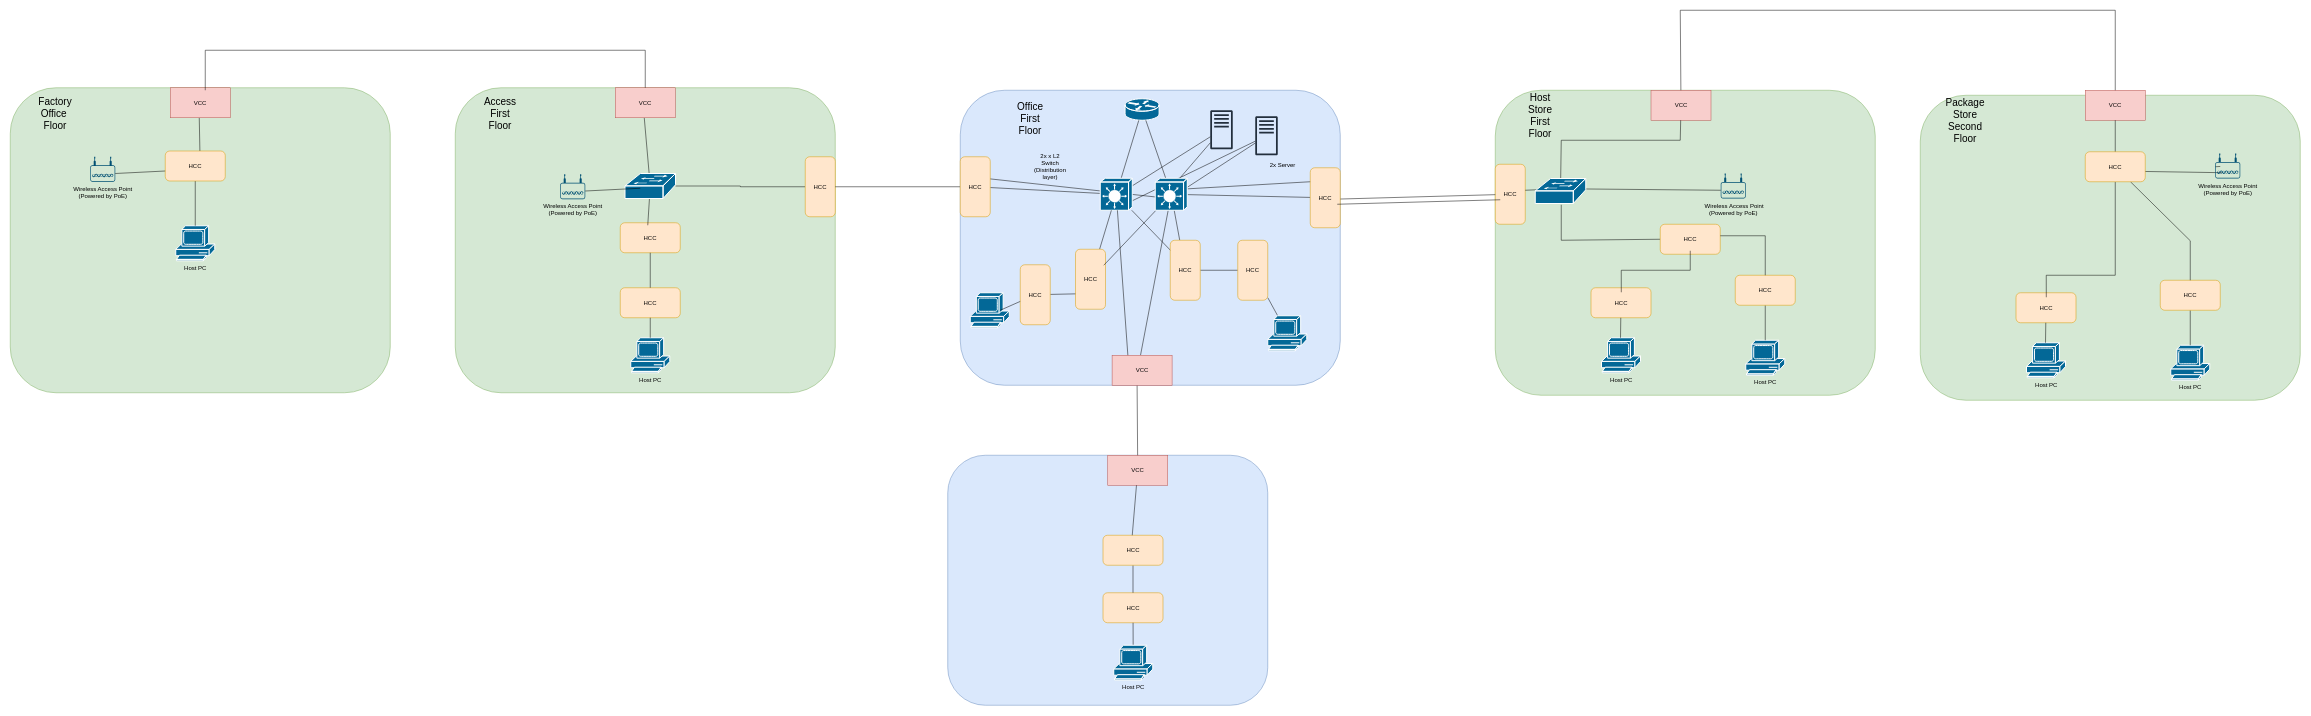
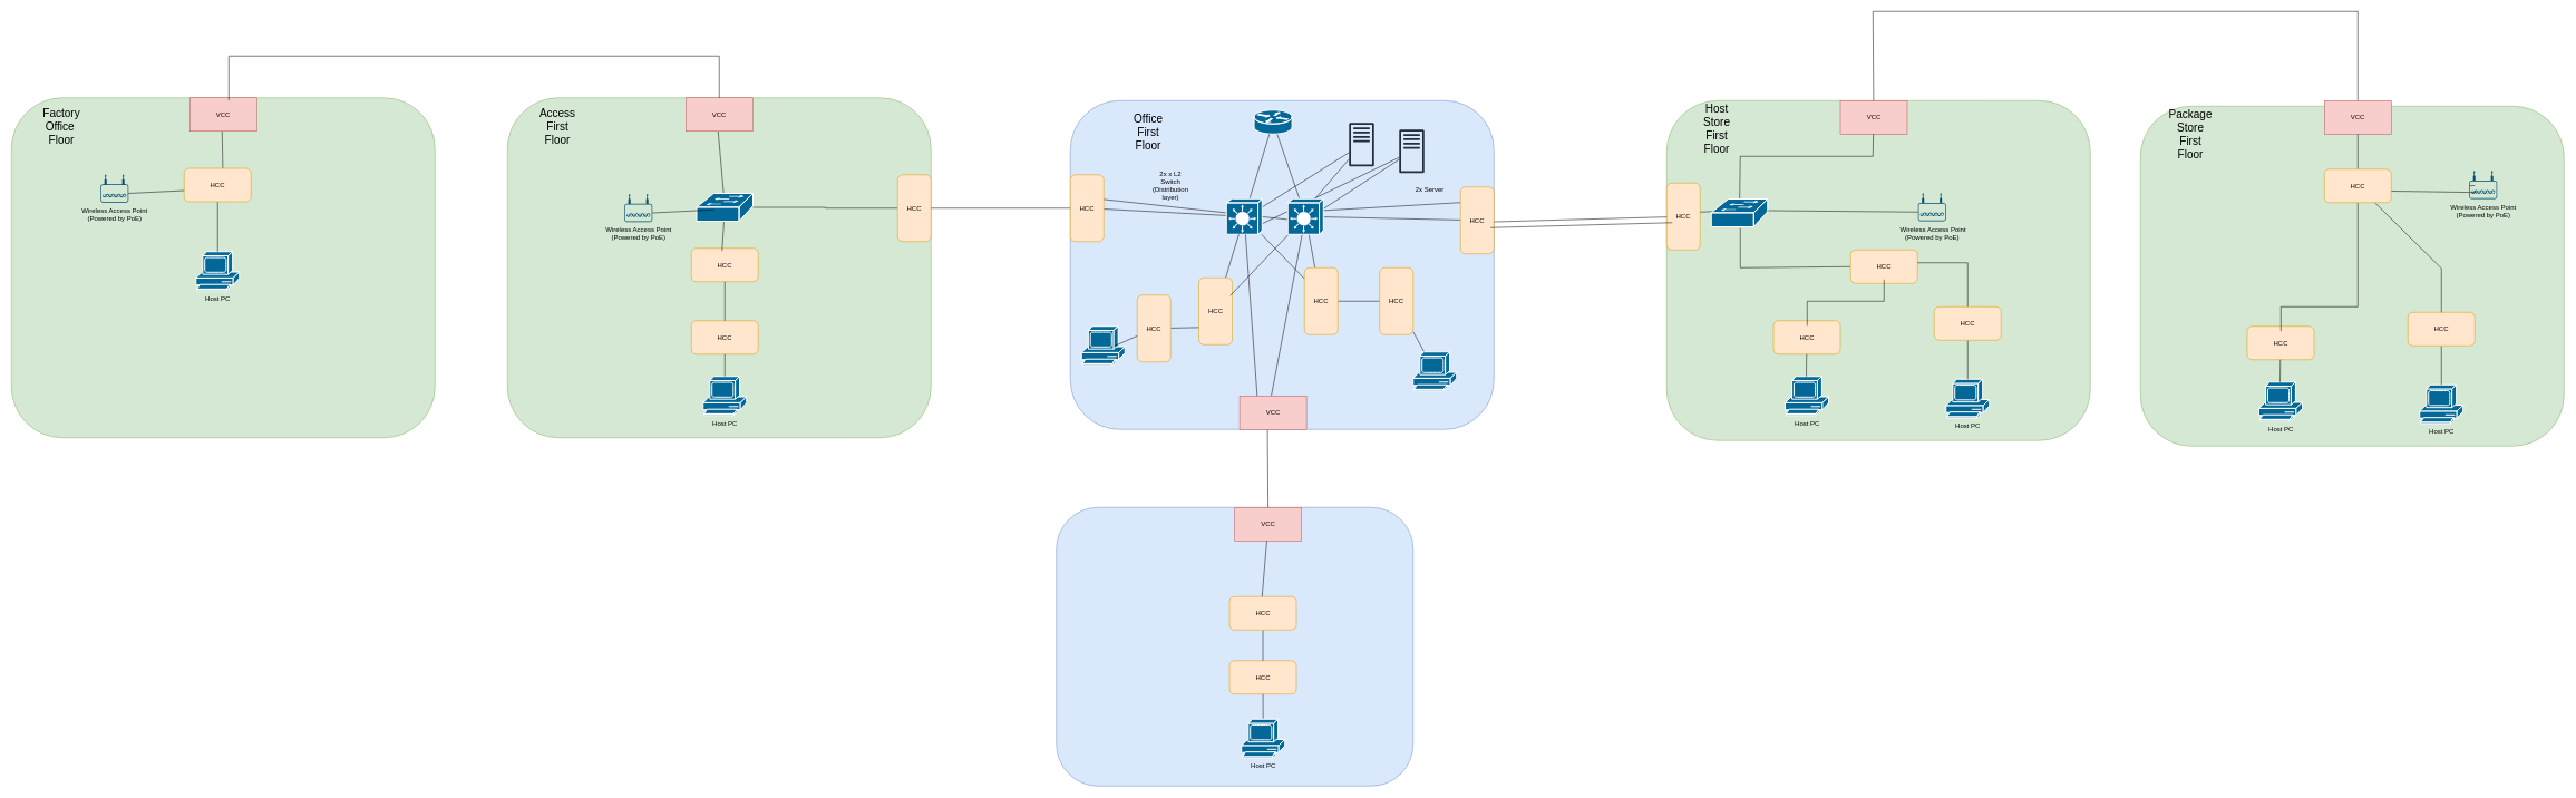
- <mxCell id="61" value="&lt;div&gt;&lt;font style=&quot;font-size: 20px;&quot;&gt;Package Store Second Floor&lt;/font&gt;&lt;/div&gt;" style="text;html=1;align=center;verticalAlign=middle;whiteSpace=wrap;rounded=0;" parent="1" vertex="1"><mxGeometry x="3900" y="225" width="60" height="30" as="geometry" /></mxCell>
+ <mxCell id="61" value="&lt;div&gt;&lt;font style=&quot;font-size: 20px;&quot;&gt;Package Store First Floor&lt;/font&gt;&lt;/div&gt;" style="text;html=1;align=center;verticalAlign=middle;whiteSpace=wrap;rounded=0;" parent="1" vertex="1"><mxGeometry x="3900" y="225" width="60" height="30" as="geometry" /></mxCell>
- <mxCell id="14" value="2x Server" style="text;html=1;strokeColor=none;fillColor=none;align=center;verticalAlign=middle;whiteSpace=wrap;rounded=0;" parent="1" vertex="1"><mxGeometry x="2535" y="315" width="60" height="30" as="geometry" /></mxCell>
+ <mxCell id="14" value="2x Server" style="text;html=1;strokeColor=none;fillColor=none;align=center;verticalAlign=middle;whiteSpace=wrap;rounded=0;" parent="1" vertex="1"><mxGeometry x="2535" y="325" width="60" height="30" as="geometry" /></mxCell>
